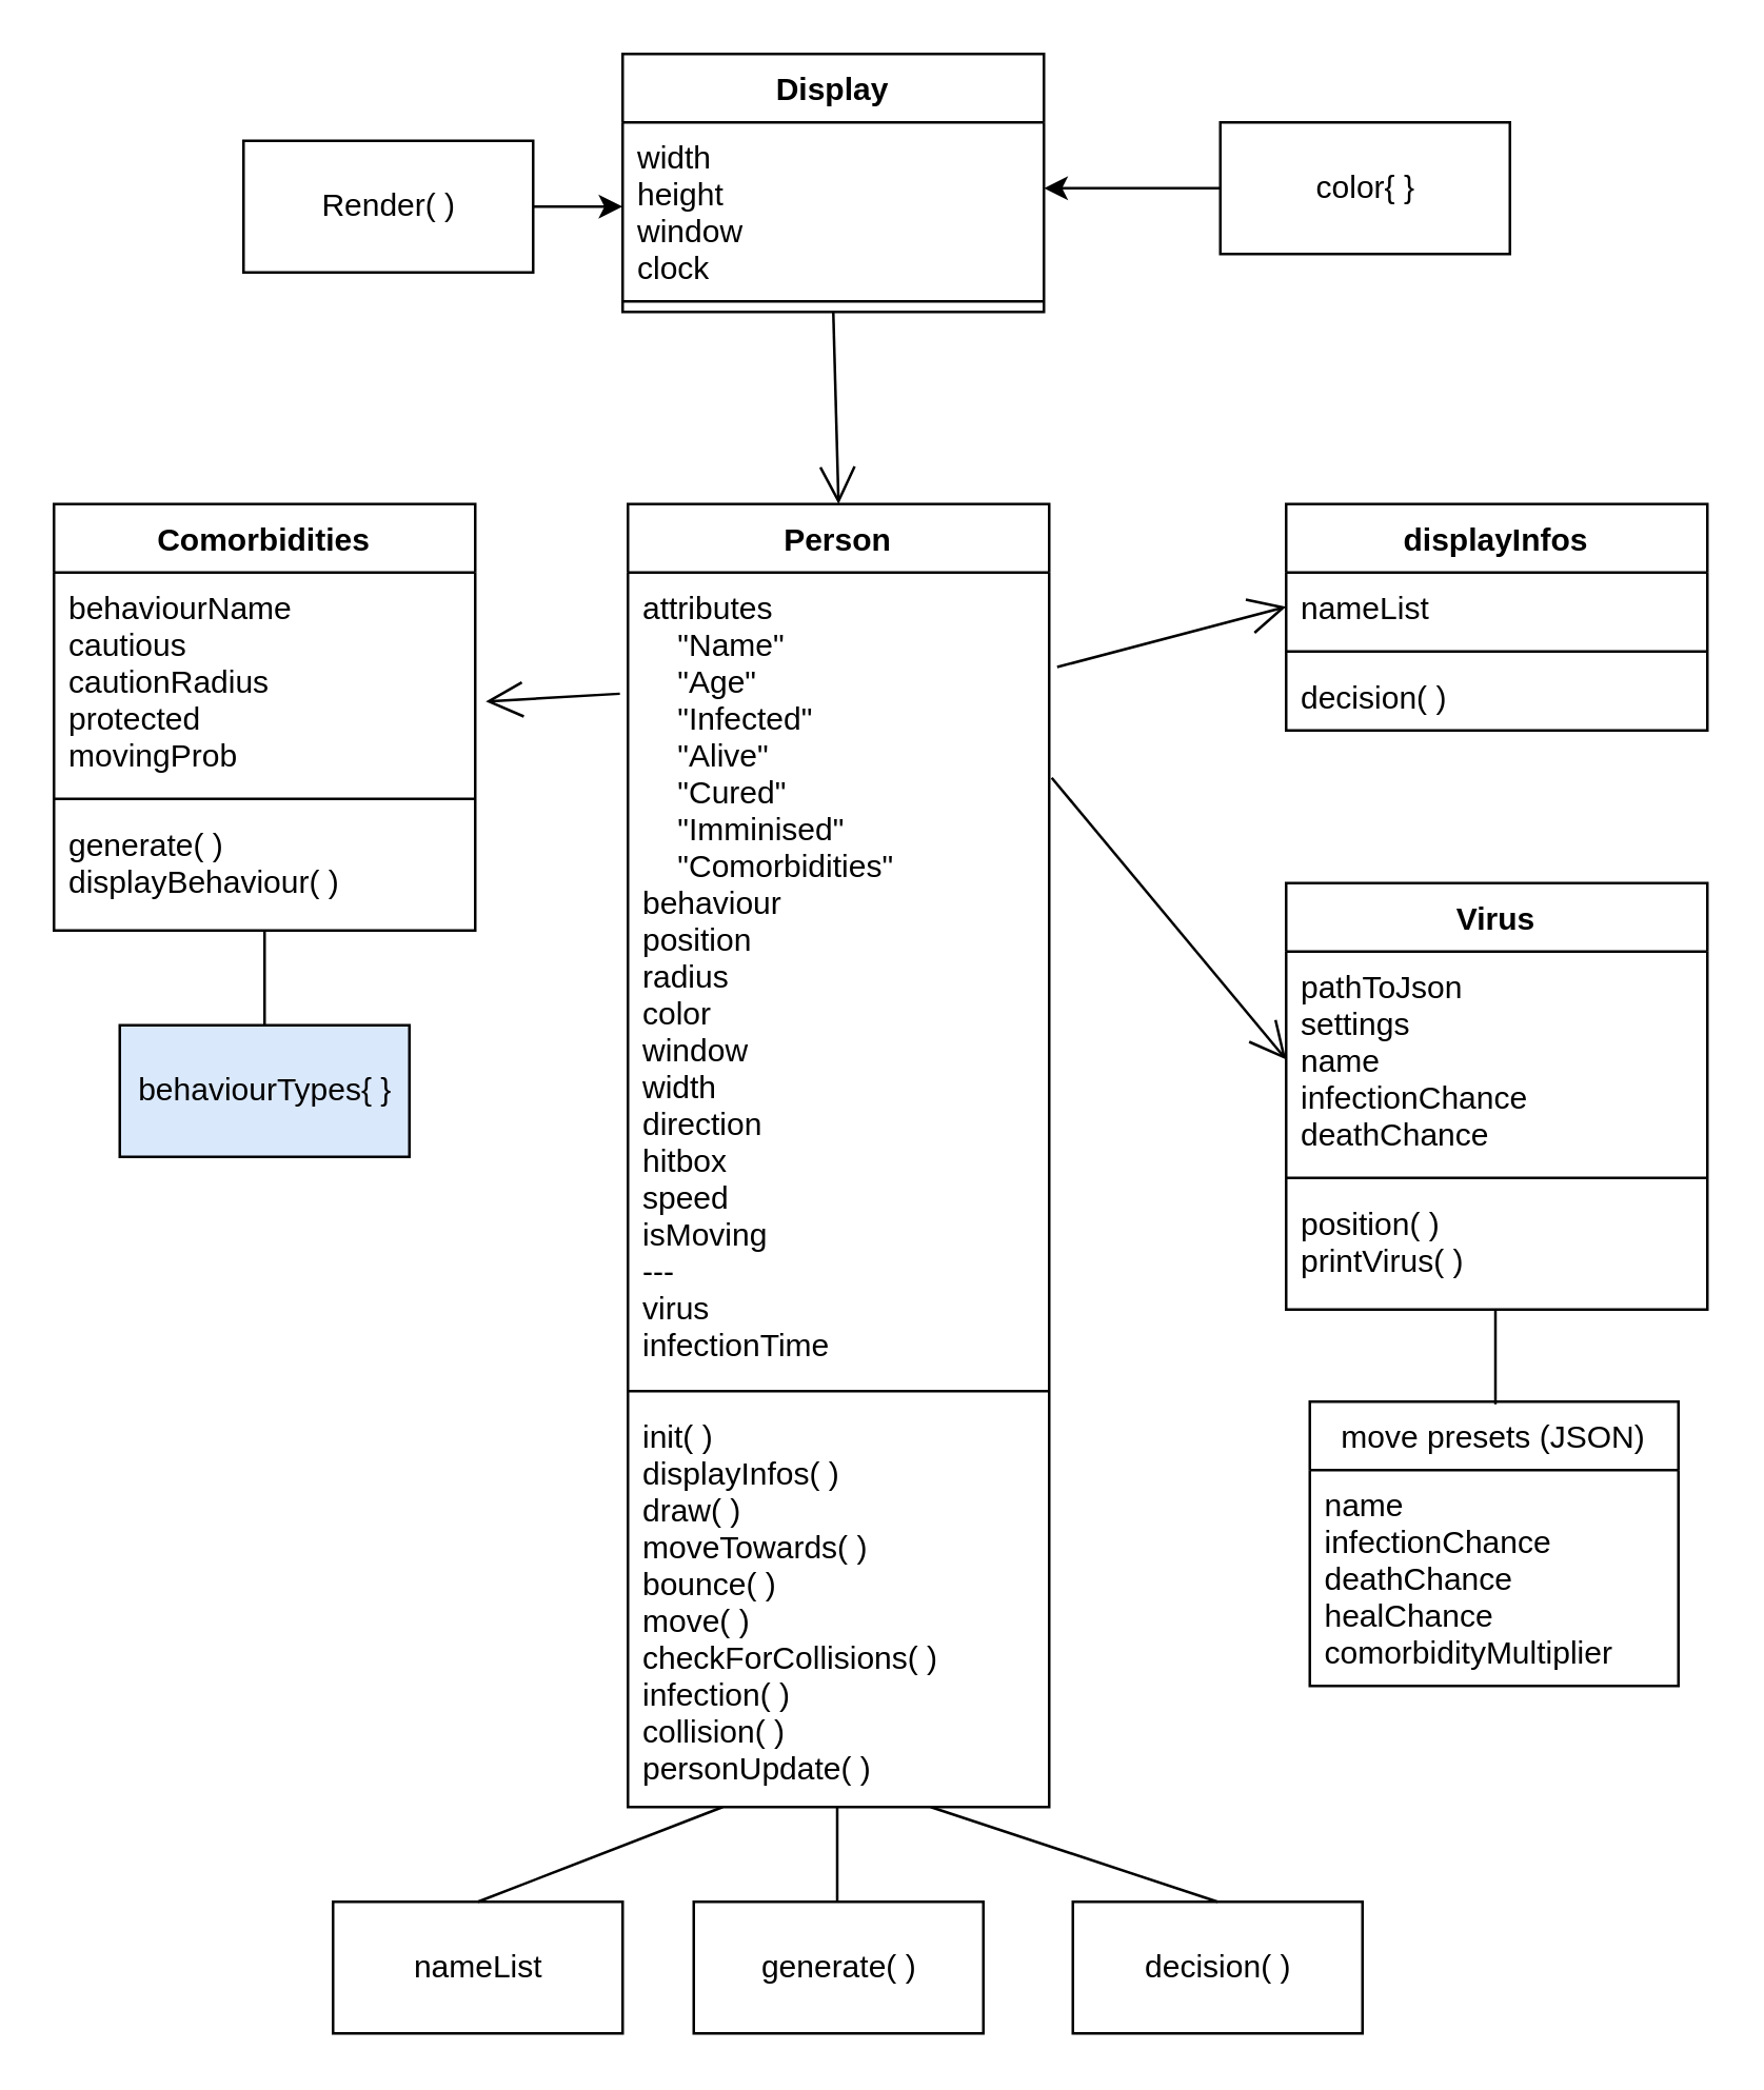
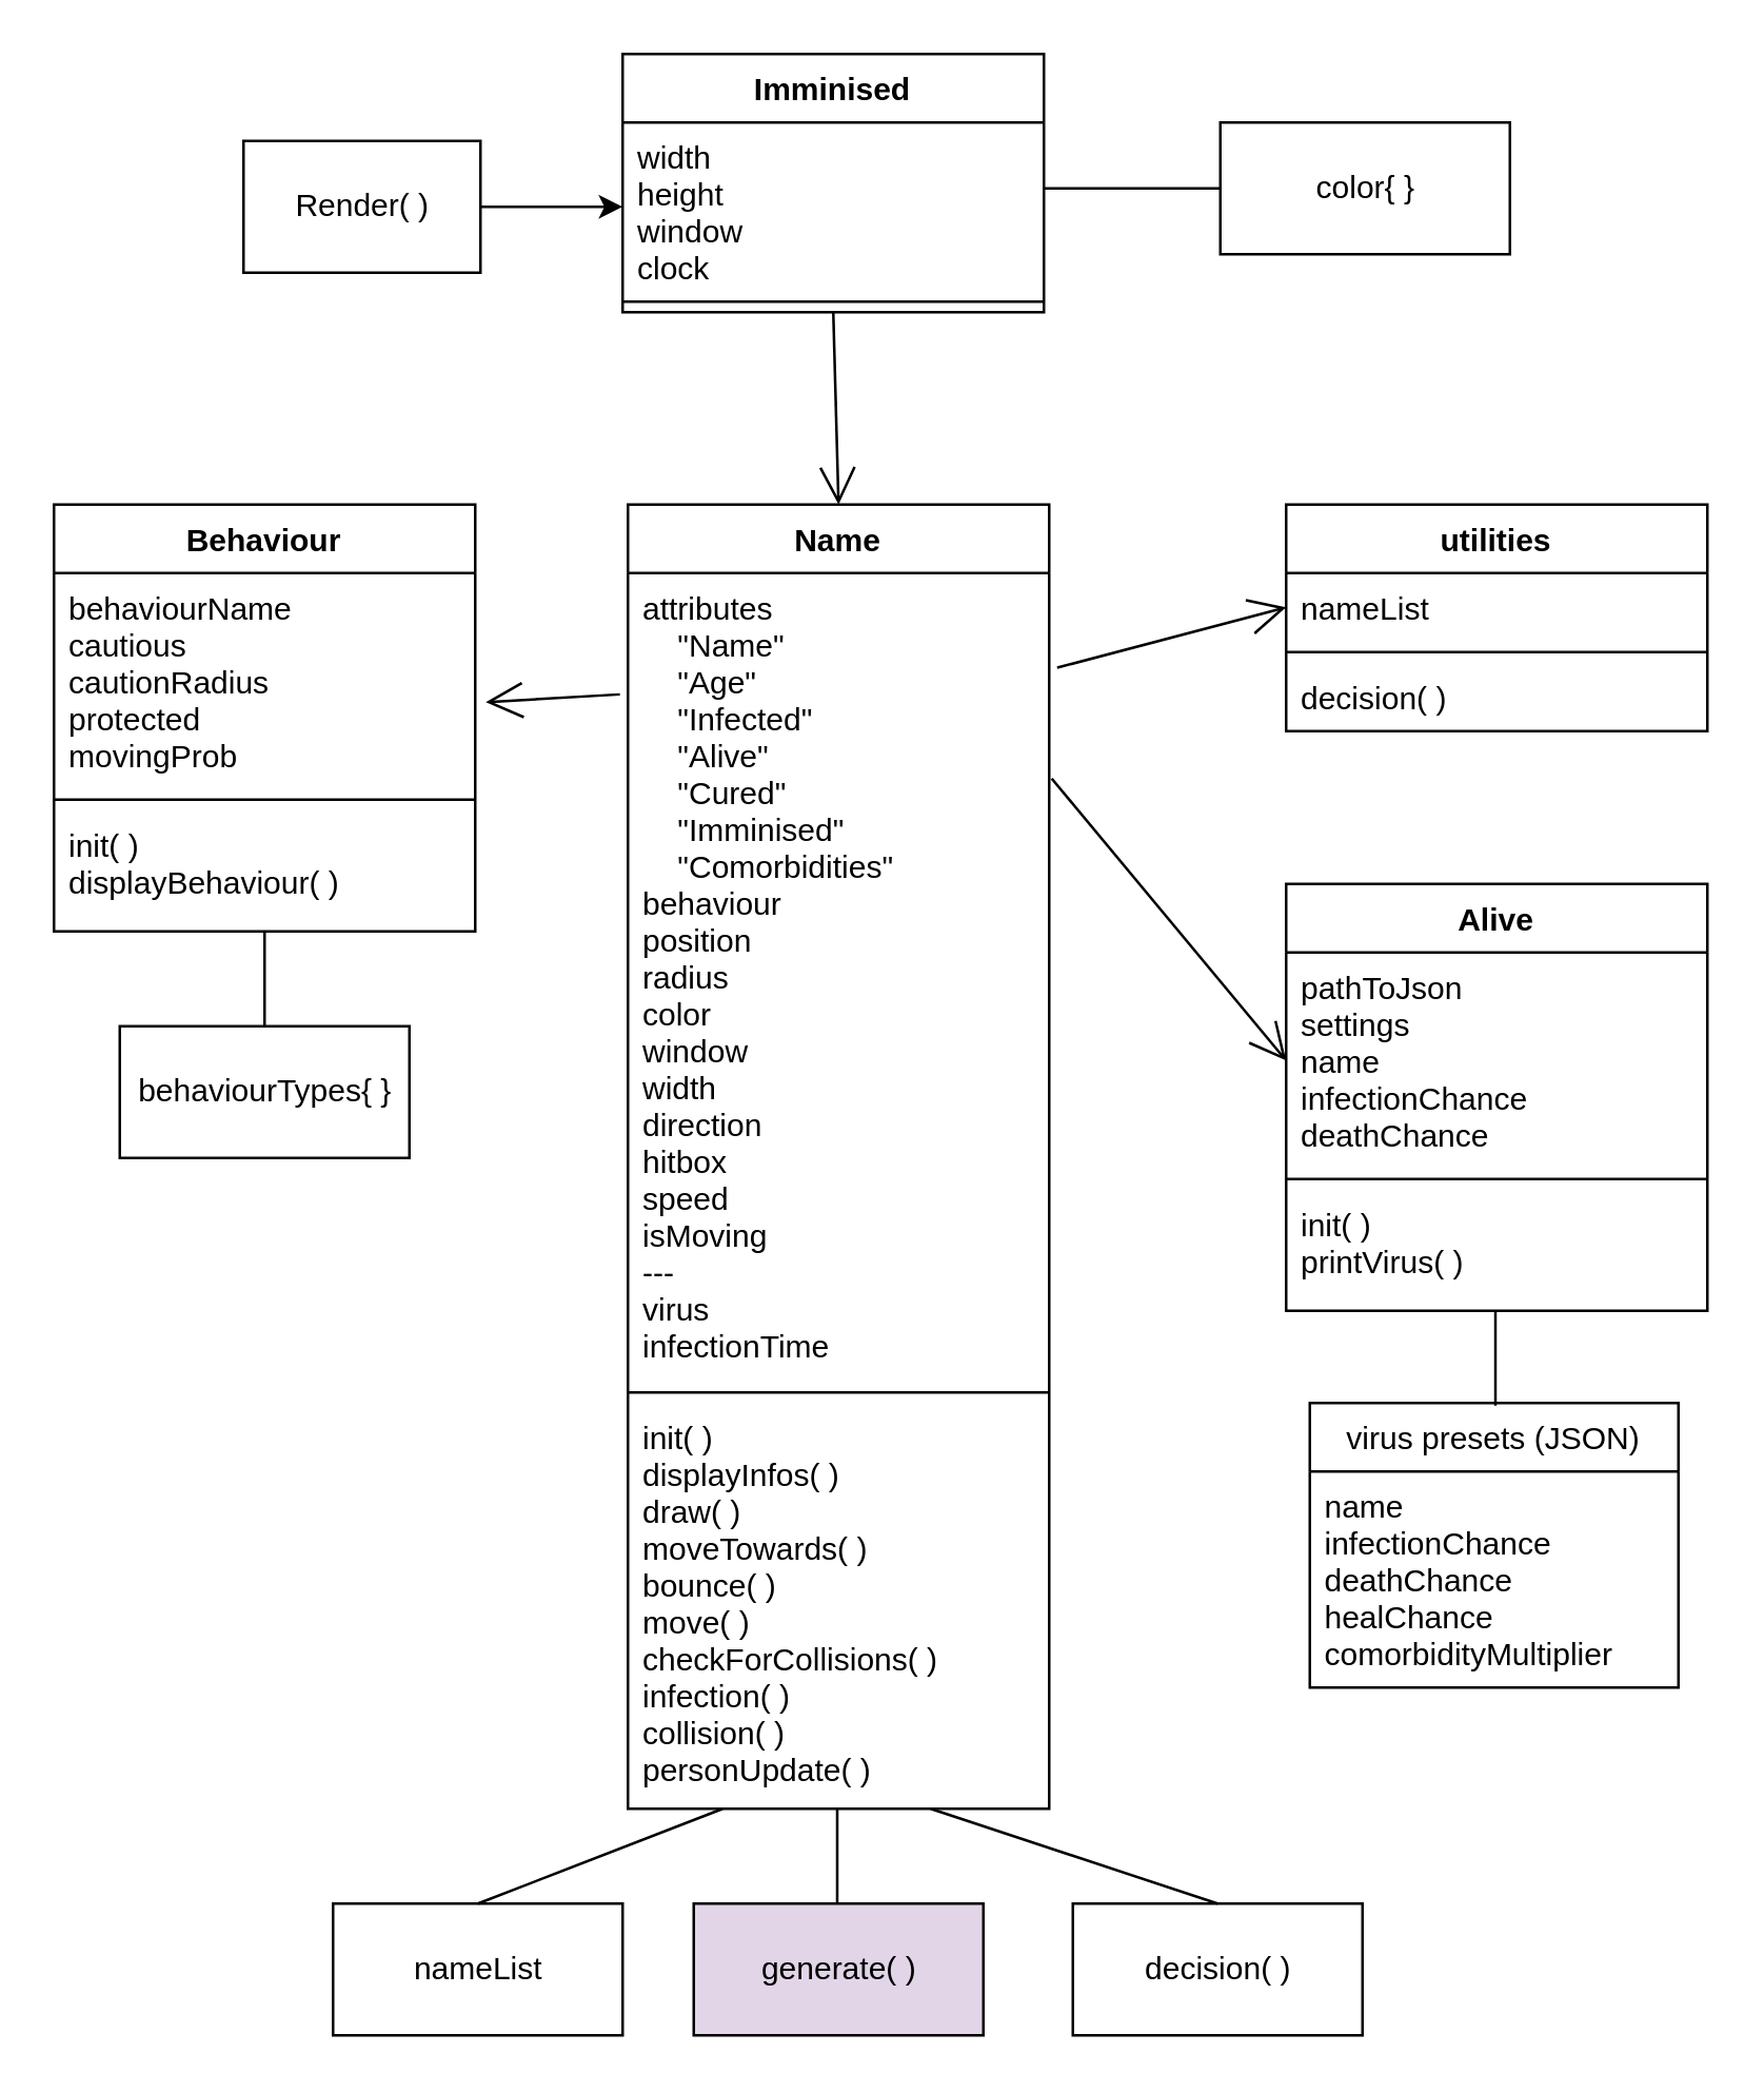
- <mxCell id="4" value="Display" style="swimlane;fontStyle=1;align=center;verticalAlign=top;childLayout=stackLayout;horizontal=1;startSize=26;horizontalStack=0;resizeParent=1;resizeParentMax=0;resizeLast=0;collapsible=1;marginBottom=0;" vertex="1" parent="1"><mxGeometry x="236" y="20" width="160" height="98" as="geometry" /></mxCell>
+ <mxCell id="4" value="Imminised" style="swimlane;fontStyle=1;align=center;verticalAlign=top;childLayout=stackLayout;horizontal=1;startSize=26;horizontalStack=0;resizeParent=1;resizeParentMax=0;resizeLast=0;collapsible=1;marginBottom=0;" vertex="1" parent="1"><mxGeometry x="236" y="20" width="160" height="98" as="geometry" /></mxCell>
- <mxCell id="13" value="" style="endArrow=classic;html=1;exitX=0;exitY=0.5;exitDx=0;exitDy=0;entryX=1;entryY=0.391;entryDx=0;entryDy=0;entryPerimeter=0;" edge="1" parent="1" source="12" target="5"><mxGeometry width="50" height="50" relative="1" as="geometry"><mxPoint x="506.5" y="47" as="sourcePoint" /><mxPoint x="506.5" y="11" as="targetPoint" /></mxGeometry></mxCell>
+ <mxCell id="13" value="" style="endArrow=none;html=1;exitX=0;exitY=0.5;exitDx=0;exitDy=0;entryX=1;entryY=0.391;entryDx=0;entryDy=0;entryPerimeter=0;" edge="1" parent="1" source="12" target="5"><mxGeometry width="50" height="50" relative="1" as="geometry"><mxPoint x="506.5" y="47" as="sourcePoint" /><mxPoint x="506.5" y="11" as="targetPoint" /></mxGeometry></mxCell>
- <mxCell id="10" value="Render( )" style="html=1;" vertex="1" parent="1"><mxGeometry x="92" y="53" width="110" height="50" as="geometry" /></mxCell>
+ <mxCell id="10" value="Render( )" style="html=1;" vertex="1" parent="1"><mxGeometry x="92" y="53" width="90" height="50" as="geometry" /></mxCell>
- <mxCell id="17" value="Comorbidities" style="swimlane;fontStyle=1;align=center;verticalAlign=top;childLayout=stackLayout;horizontal=1;startSize=26;horizontalStack=0;resizeParent=1;resizeParentMax=0;resizeLast=0;collapsible=1;marginBottom=0;" vertex="1" parent="1"><mxGeometry x="20" y="191" width="160" height="162" as="geometry" /></mxCell>
+ <mxCell id="17" value="Behaviour" style="swimlane;fontStyle=1;align=center;verticalAlign=top;childLayout=stackLayout;horizontal=1;startSize=26;horizontalStack=0;resizeParent=1;resizeParentMax=0;resizeLast=0;collapsible=1;marginBottom=0;" vertex="1" parent="1"><mxGeometry x="20" y="191" width="160" height="162" as="geometry" /></mxCell>
- <mxCell id="21" value="Person" style="swimlane;fontStyle=1;align=center;verticalAlign=top;childLayout=stackLayout;horizontal=1;startSize=26;horizontalStack=0;resizeParent=1;resizeParentMax=0;resizeLast=0;collapsible=1;marginBottom=0;" vertex="1" parent="1"><mxGeometry x="238" y="191" width="160" height="495" as="geometry" /></mxCell>
+ <mxCell id="21" value="Name" style="swimlane;fontStyle=1;align=center;verticalAlign=top;childLayout=stackLayout;horizontal=1;startSize=26;horizontalStack=0;resizeParent=1;resizeParentMax=0;resizeLast=0;collapsible=1;marginBottom=0;" vertex="1" parent="1"><mxGeometry x="238" y="191" width="160" height="495" as="geometry" /></mxCell>
- <mxCell id="25" value="displayInfos" style="swimlane;fontStyle=1;align=center;verticalAlign=top;childLayout=stackLayout;horizontal=1;startSize=26;horizontalStack=0;resizeParent=1;resizeParentMax=0;resizeLast=0;collapsible=1;marginBottom=0;" vertex="1" parent="1"><mxGeometry x="488" y="191" width="160" height="86" as="geometry"><mxRectangle x="504" y="36" width="72" height="26" as="alternateBounds" /></mxGeometry></mxCell>
+ <mxCell id="25" value="utilities" style="swimlane;fontStyle=1;align=center;verticalAlign=top;childLayout=stackLayout;horizontal=1;startSize=26;horizontalStack=0;resizeParent=1;resizeParentMax=0;resizeLast=0;collapsible=1;marginBottom=0;" vertex="1" parent="1"><mxGeometry x="488" y="191" width="160" height="86" as="geometry"><mxRectangle x="504" y="36" width="72" height="26" as="alternateBounds" /></mxGeometry></mxCell>
- <mxCell id="20" value="generate( )&#10;displayBehaviour( )" style="text;strokeColor=none;fillColor=none;align=left;verticalAlign=top;spacingLeft=4;spacingRight=4;overflow=hidden;rotatable=0;points=[[0,0.5],[1,0.5]];portConstraint=eastwest;" vertex="1" parent="17"><mxGeometry y="116" width="160" height="46" as="geometry" /></mxCell>
+ <mxCell id="20" value="init( )&#10;displayBehaviour( )" style="text;strokeColor=none;fillColor=none;align=left;verticalAlign=top;spacingLeft=4;spacingRight=4;overflow=hidden;rotatable=0;points=[[0,0.5],[1,0.5]];portConstraint=eastwest;" vertex="1" parent="17"><mxGeometry y="116" width="160" height="46" as="geometry" /></mxCell>
- <mxCell id="29" value="Virus" style="swimlane;fontStyle=1;align=center;verticalAlign=top;childLayout=stackLayout;horizontal=1;startSize=26;horizontalStack=0;resizeParent=1;resizeParentMax=0;resizeLast=0;collapsible=1;marginBottom=0;" vertex="1" parent="1"><mxGeometry x="488" y="335" width="160" height="162" as="geometry" /></mxCell>
+ <mxCell id="29" value="Alive" style="swimlane;fontStyle=1;align=center;verticalAlign=top;childLayout=stackLayout;horizontal=1;startSize=26;horizontalStack=0;resizeParent=1;resizeParentMax=0;resizeLast=0;collapsible=1;marginBottom=0;" vertex="1" parent="1"><mxGeometry x="488" y="335" width="160" height="162" as="geometry" /></mxCell>
- <mxCell id="2" value="behaviourTypes{ }" style="html=1;fillColor=#dae8fc;" vertex="1" parent="1"><mxGeometry x="45" y="389" width="110" height="50" as="geometry" /></mxCell>
+ <mxCell id="2" value="behaviourTypes{ }" style="html=1;" vertex="1" parent="1"><mxGeometry x="45" y="389" width="110" height="50" as="geometry" /></mxCell>
- <mxCell id="32" value="position( )&#10;printVirus( )" style="text;strokeColor=none;fillColor=none;align=left;verticalAlign=top;spacingLeft=4;spacingRight=4;overflow=hidden;rotatable=0;points=[[0,0.5],[1,0.5]];portConstraint=eastwest;" vertex="1" parent="29"><mxGeometry y="116" width="160" height="46" as="geometry" /></mxCell>
+ <mxCell id="32" value="init( )&#10;printVirus( )" style="text;strokeColor=none;fillColor=none;align=left;verticalAlign=top;spacingLeft=4;spacingRight=4;overflow=hidden;rotatable=0;points=[[0,0.5],[1,0.5]];portConstraint=eastwest;" vertex="1" parent="29"><mxGeometry y="116" width="160" height="46" as="geometry" /></mxCell>
- <mxCell id="33" value="move presets (JSON)" style="swimlane;fontStyle=0;childLayout=stackLayout;horizontal=1;startSize=26;fillColor=none;horizontalStack=0;resizeParent=1;resizeParentMax=0;resizeLast=0;collapsible=1;marginBottom=0;" vertex="1" parent="1"><mxGeometry x="497" y="532" width="140" height="108" as="geometry" /></mxCell>
+ <mxCell id="33" value="virus presets (JSON)" style="swimlane;fontStyle=0;childLayout=stackLayout;horizontal=1;startSize=26;fillColor=none;horizontalStack=0;resizeParent=1;resizeParentMax=0;resizeLast=0;collapsible=1;marginBottom=0;" vertex="1" parent="1"><mxGeometry x="497" y="532" width="140" height="108" as="geometry" /></mxCell>
- <mxCell id="7" value="generate( )" style="html=1;" vertex="1" parent="1"><mxGeometry x="263" y="722" width="110" height="50" as="geometry" /></mxCell>
+ <mxCell id="7" value="generate( )" style="html=1;fillColor=#e1d5e7;" vertex="1" parent="1"><mxGeometry x="263" y="722" width="110" height="50" as="geometry" /></mxCell>
